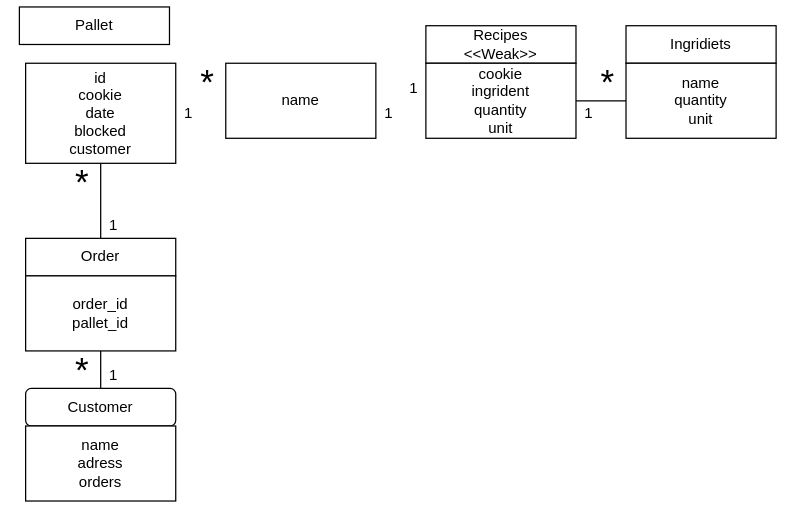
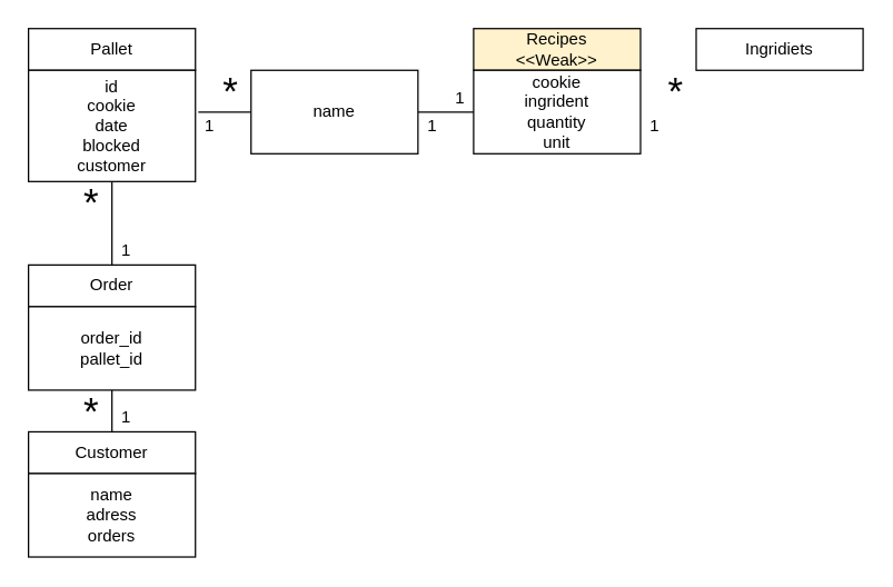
- <mxCell id="2" value="Pallet" style="rounded=0;whiteSpace=wrap;html=1;" vertex="1" parent="1"><mxGeometry x="15" y="5" width="120" height="30" as="geometry" /></mxCell>
+ <mxCell id="2" value="Pallet" style="rounded=0;whiteSpace=wrap;html=1;" vertex="1" parent="1"><mxGeometry x="20" y="20" width="120" height="30" as="geometry" /></mxCell>
- <mxCell id="8" value="Recipes&lt;br&gt;&amp;lt;&amp;lt;Weak&amp;gt;&amp;gt;" style="rounded=0;whiteSpace=wrap;html=1;" vertex="1" parent="1"><mxGeometry x="340" y="20" width="120" height="30" as="geometry" /></mxCell>
+ <mxCell id="8" value="Recipes&lt;br&gt;&amp;lt;&amp;lt;Weak&amp;gt;&amp;gt;" style="rounded=0;whiteSpace=wrap;html=1;fillColor=#fff2cc;" vertex="1" parent="1"><mxGeometry x="340" y="20" width="120" height="30" as="geometry" /></mxCell>
+ <mxCell id="6" style="edgeStyle=orthogonalEdgeStyle;rounded=0;orthogonalLoop=1;jettySize=auto;html=1;exitX=0;exitY=0.5;exitDx=0;exitDy=0;entryX=1.017;entryY=0.375;entryDx=0;entryDy=0;endArrow=none;endFill=0;entryPerimeter=0;" edge="1" parent="1" source="7" target="4"><mxGeometry relative="1" as="geometry" /></mxCell>
+ <mxCell id="5" style="edgeStyle=orthogonalEdgeStyle;rounded=0;orthogonalLoop=1;jettySize=auto;html=1;exitX=1;exitY=0.5;exitDx=0;exitDy=0;entryX=0;entryY=0.5;entryDx=0;entryDy=0;endArrow=none;endFill=0;" edge="1" parent="1" source="7" target="10"><mxGeometry relative="1" as="geometry" /></mxCell>
- <mxCell id="9" style="edgeStyle=orthogonalEdgeStyle;rounded=0;orthogonalLoop=1;jettySize=auto;html=1;exitX=1;exitY=0.5;exitDx=0;exitDy=0;entryX=0;entryY=0.5;entryDx=0;entryDy=0;endArrow=none;endFill=0;" edge="1" parent="1" source="10" target="12"><mxGeometry relative="1" as="geometry" /></mxCell>
- <mxCell id="12" value="name&lt;br&gt;quantity&lt;br&gt;unit" style="rounded=0;whiteSpace=wrap;html=1;" vertex="1" parent="1"><mxGeometry x="500" y="50" width="120" height="60" as="geometry" /></mxCell>
- <mxCell id="16" value="Customer" style="whiteSpace=wrap;html=1;rounded=1;" vertex="1" parent="1"><mxGeometry x="20" y="310" width="120" height="30" as="geometry" /></mxCell>
+ <mxCell id="16" value="Customer" style="rounded=0;whiteSpace=wrap;html=1;" vertex="1" parent="1"><mxGeometry x="20" y="310" width="120" height="30" as="geometry" /></mxCell>
